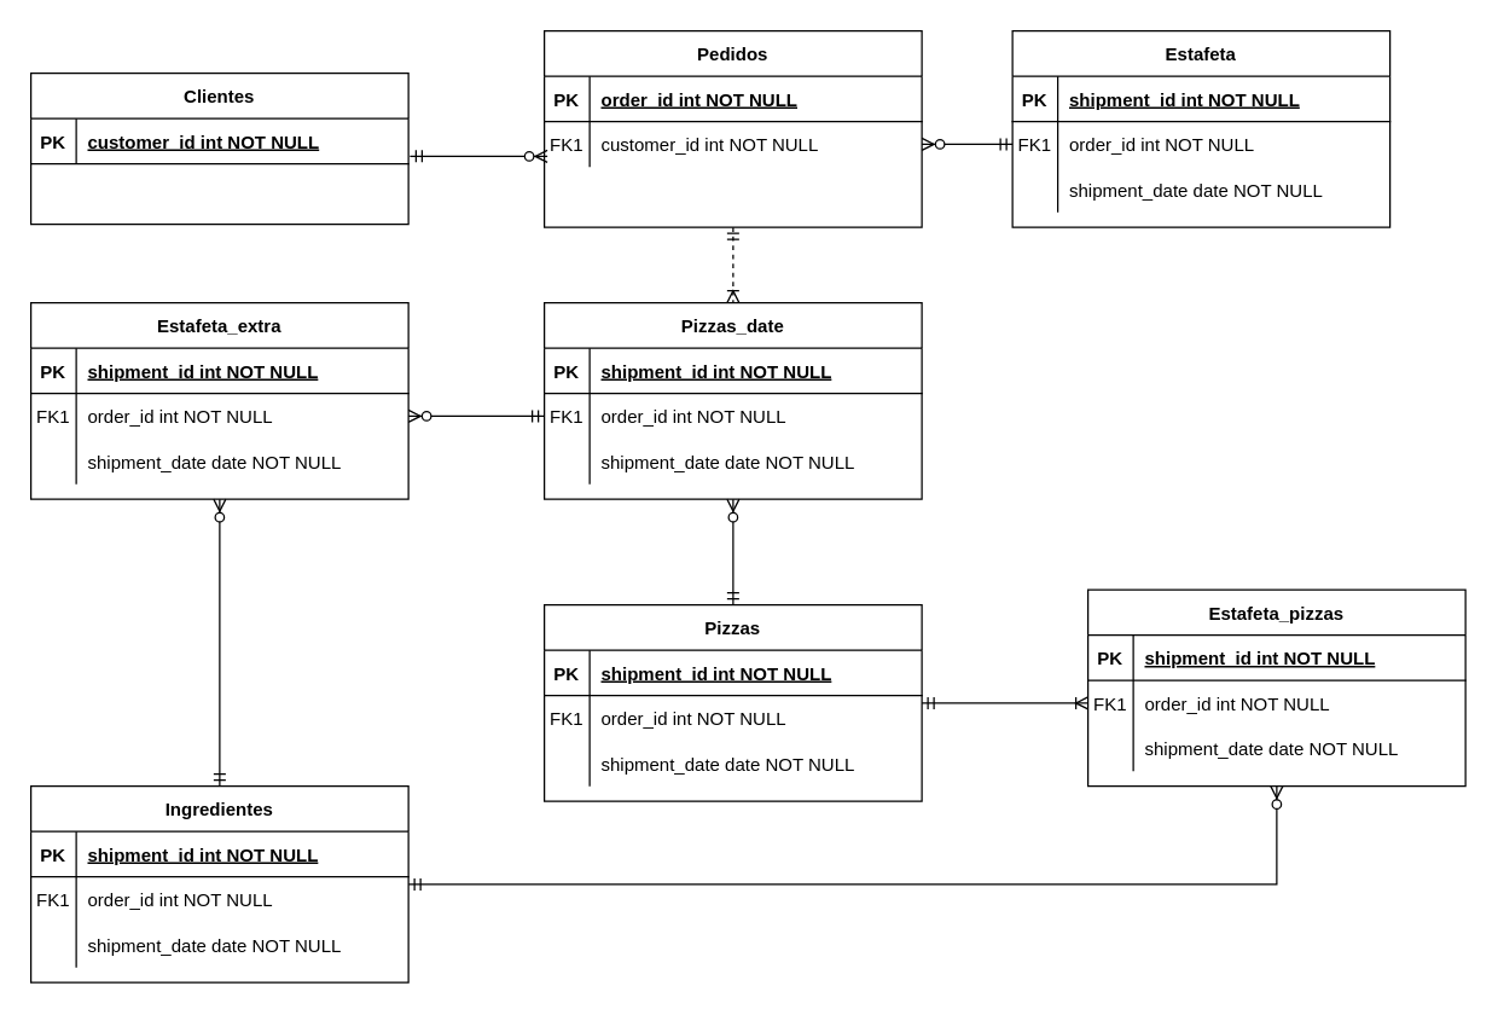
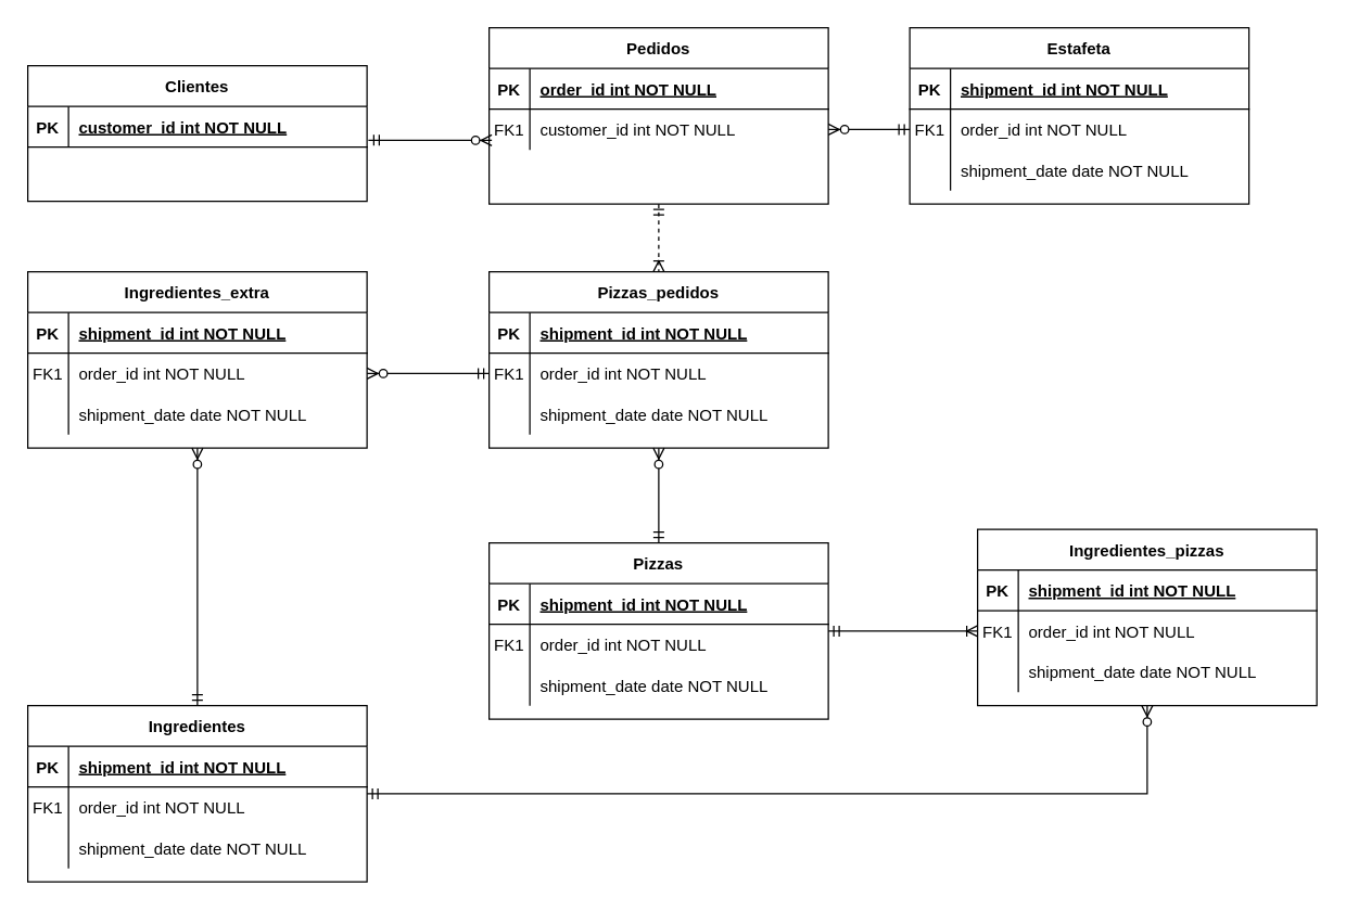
- <mxCell id="50" value="Estafeta_extra" style="shape=table;startSize=30;container=1;collapsible=1;childLayout=tableLayout;fixedRows=1;rowLines=0;fontStyle=1;align=center;resizeLast=1;" vertex="1" parent="1"><mxGeometry x="20" y="200" width="250" height="130" as="geometry" /></mxCell>
+ <mxCell id="50" value="Ingredientes_extra" style="shape=table;startSize=30;container=1;collapsible=1;childLayout=tableLayout;fixedRows=1;rowLines=0;fontStyle=1;align=center;resizeLast=1;" vertex="1" parent="1"><mxGeometry x="20" y="200" width="250" height="130" as="geometry" /></mxCell>
- <mxCell id="62" value="Pizzas_date" style="shape=table;startSize=30;container=1;collapsible=1;childLayout=tableLayout;fixedRows=1;rowLines=0;fontStyle=1;align=center;resizeLast=1;" vertex="1" parent="1"><mxGeometry x="360" y="200" width="250" height="130" as="geometry" /></mxCell>
+ <mxCell id="62" value="Pizzas_pedidos" style="shape=table;startSize=30;container=1;collapsible=1;childLayout=tableLayout;fixedRows=1;rowLines=0;fontStyle=1;align=center;resizeLast=1;" vertex="1" parent="1"><mxGeometry x="360" y="200" width="250" height="130" as="geometry" /></mxCell>
- <mxCell id="73" value="Estafeta_pizzas" style="shape=table;startSize=30;container=1;collapsible=1;childLayout=tableLayout;fixedRows=1;rowLines=0;fontStyle=1;align=center;resizeLast=1;" vertex="1" parent="1"><mxGeometry x="720" y="390" width="250" height="130" as="geometry" /></mxCell>
+ <mxCell id="73" value="Ingredientes_pizzas" style="shape=table;startSize=30;container=1;collapsible=1;childLayout=tableLayout;fixedRows=1;rowLines=0;fontStyle=1;align=center;resizeLast=1;" vertex="1" parent="1"><mxGeometry x="720" y="390" width="250" height="130" as="geometry" /></mxCell>
